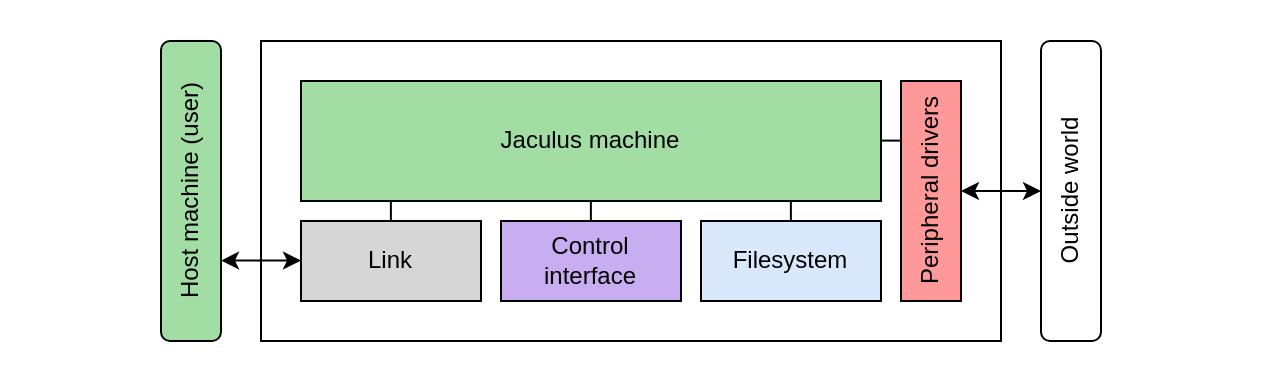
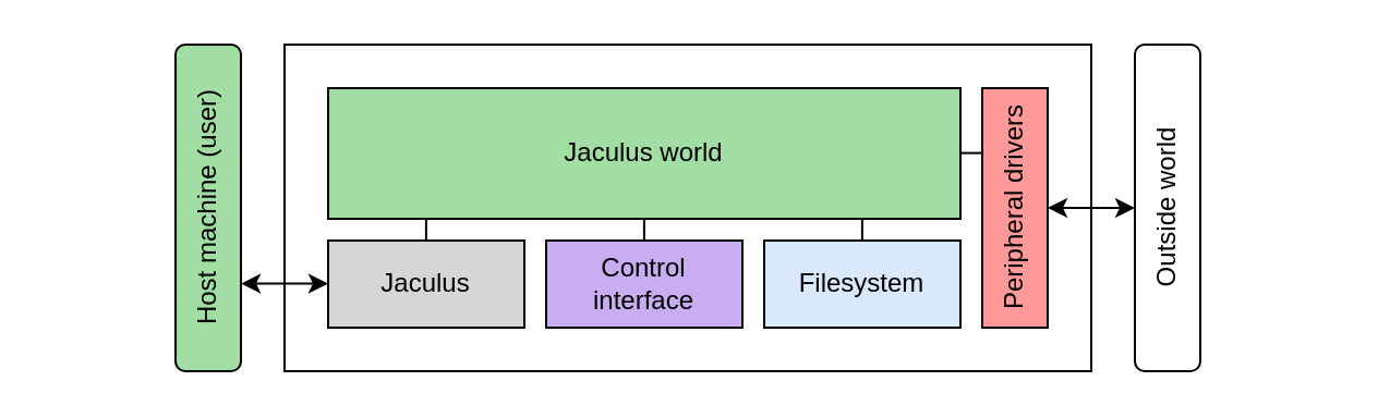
- <mxCell id="3" value="Jaculus machine" style="rounded=0;whiteSpace=wrap;html=1;fillColor=#A2DEA4;" parent="1" vertex="1"><mxGeometry x="150" y="40" width="290" height="60" as="geometry" /></mxCell>
+ <mxCell id="3" value="Jaculus world" style="rounded=0;whiteSpace=wrap;html=1;fillColor=#A2DEA4;" parent="1" vertex="1"><mxGeometry x="150" y="40" width="290" height="60" as="geometry" /></mxCell>
- <mxCell id="4" value="Link" style="rounded=0;whiteSpace=wrap;html=1;fillColor=#D6D6D6;" parent="1" vertex="1"><mxGeometry x="150" y="110" width="90" height="40" as="geometry" /></mxCell>
+ <mxCell id="4" value="Jaculus" style="rounded=0;whiteSpace=wrap;html=1;fillColor=#D6D6D6;" parent="1" vertex="1"><mxGeometry x="150" y="110" width="90" height="40" as="geometry" /></mxCell>
